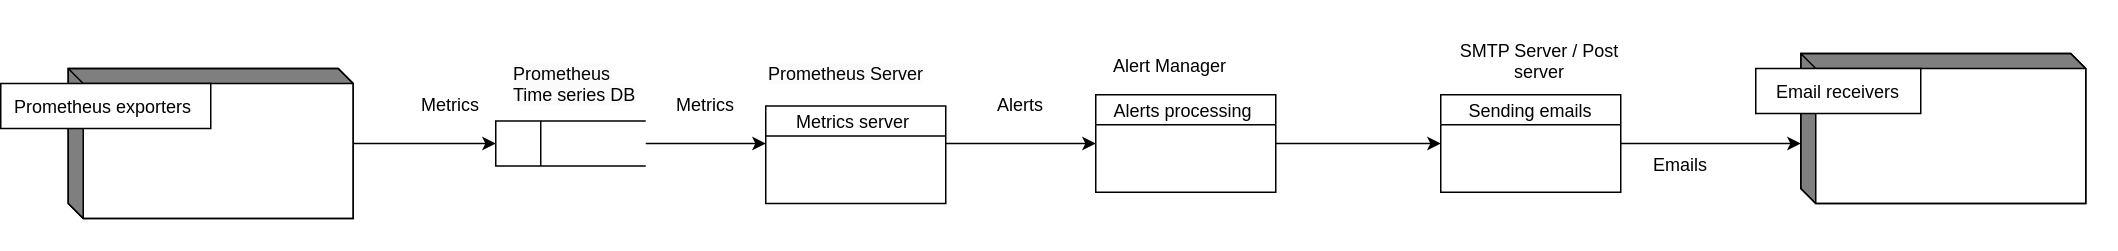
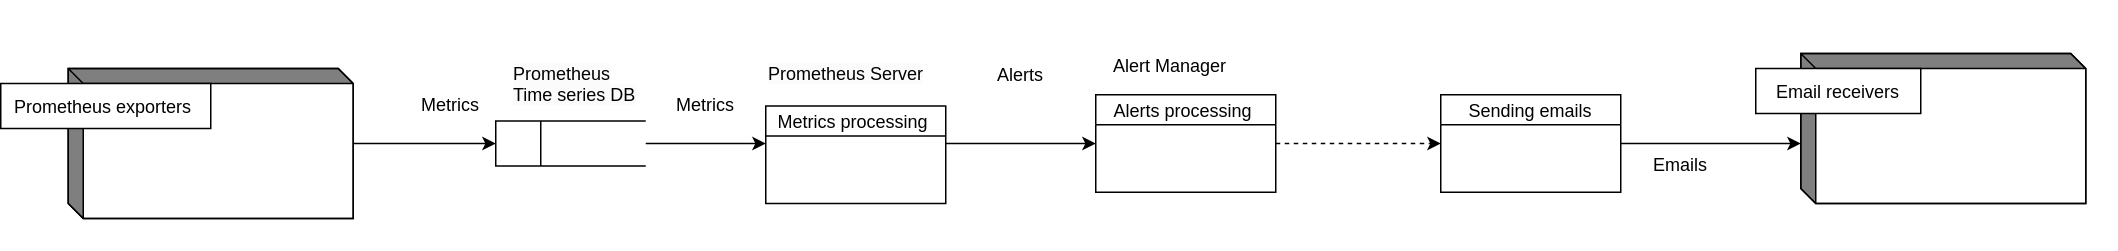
- <mxCell id="19" value="&lt;div style=&quot;text-align: center;&quot;&gt;&lt;span style=&quot;background-color: initial;&quot;&gt;SMTP Server / Post server&lt;/span&gt;&lt;/div&gt;" style="text;whiteSpace=wrap;html=1;" vertex="1" parent="1"><mxGeometry x="935" y="20" width="130" height="30" as="geometry" /></mxCell>
- <mxCell id="12" value="Alerts" style="text;strokeColor=none;align=center;fillColor=none;html=1;verticalAlign=middle;whiteSpace=wrap;rounded=0;" vertex="1" parent="1"><mxGeometry x="625" y="55" width="60" height="30" as="geometry" /></mxCell>
+ <mxCell id="12" value="Alerts" style="text;strokeColor=none;align=center;fillColor=none;html=1;verticalAlign=middle;whiteSpace=wrap;rounded=0;" vertex="1" parent="1"><mxGeometry x="625" y="35" width="60" height="30" as="geometry" /></mxCell>
- <mxCell id="11" value="Metrics server " style="swimlane;fontStyle=0;childLayout=stackLayout;horizontal=1;startSize=20;fillColor=#ffffff;horizontalStack=0;resizeParent=1;resizeParentMax=0;resizeLast=0;collapsible=0;marginBottom=0;swimlaneFillColor=#ffffff;" vertex="1" parent="1"><mxGeometry x="485" y="70" width="120" height="65" as="geometry" /></mxCell>
+ <mxCell id="11" value="Metrics processing " style="swimlane;fontStyle=0;childLayout=stackLayout;horizontal=1;startSize=20;fillColor=#ffffff;horizontalStack=0;resizeParent=1;resizeParentMax=0;resizeLast=0;collapsible=0;marginBottom=0;swimlaneFillColor=#ffffff;" vertex="1" parent="1"><mxGeometry x="485" y="70" width="120" height="65" as="geometry" /></mxCell>
- <mxCell id="13" value="" style="edgeStyle=orthogonalEdgeStyle;rounded=0;orthogonalLoop=1;jettySize=auto;html=1;entryX=0;entryY=0.5;entryDx=0;entryDy=0;" edge="1" parent="1" source="14" target="18"><mxGeometry relative="1" as="geometry"><mxPoint x="925" y="95" as="targetPoint" /></mxGeometry></mxCell>
+ <mxCell id="13" value="" style="edgeStyle=orthogonalEdgeStyle;rounded=0;orthogonalLoop=1;jettySize=auto;html=1;entryX=0;entryY=0.5;entryDx=0;entryDy=0;dashed=1;" edge="1" parent="1" source="14" target="18"><mxGeometry relative="1" as="geometry"><mxPoint x="925" y="95" as="targetPoint" /></mxGeometry></mxCell>
